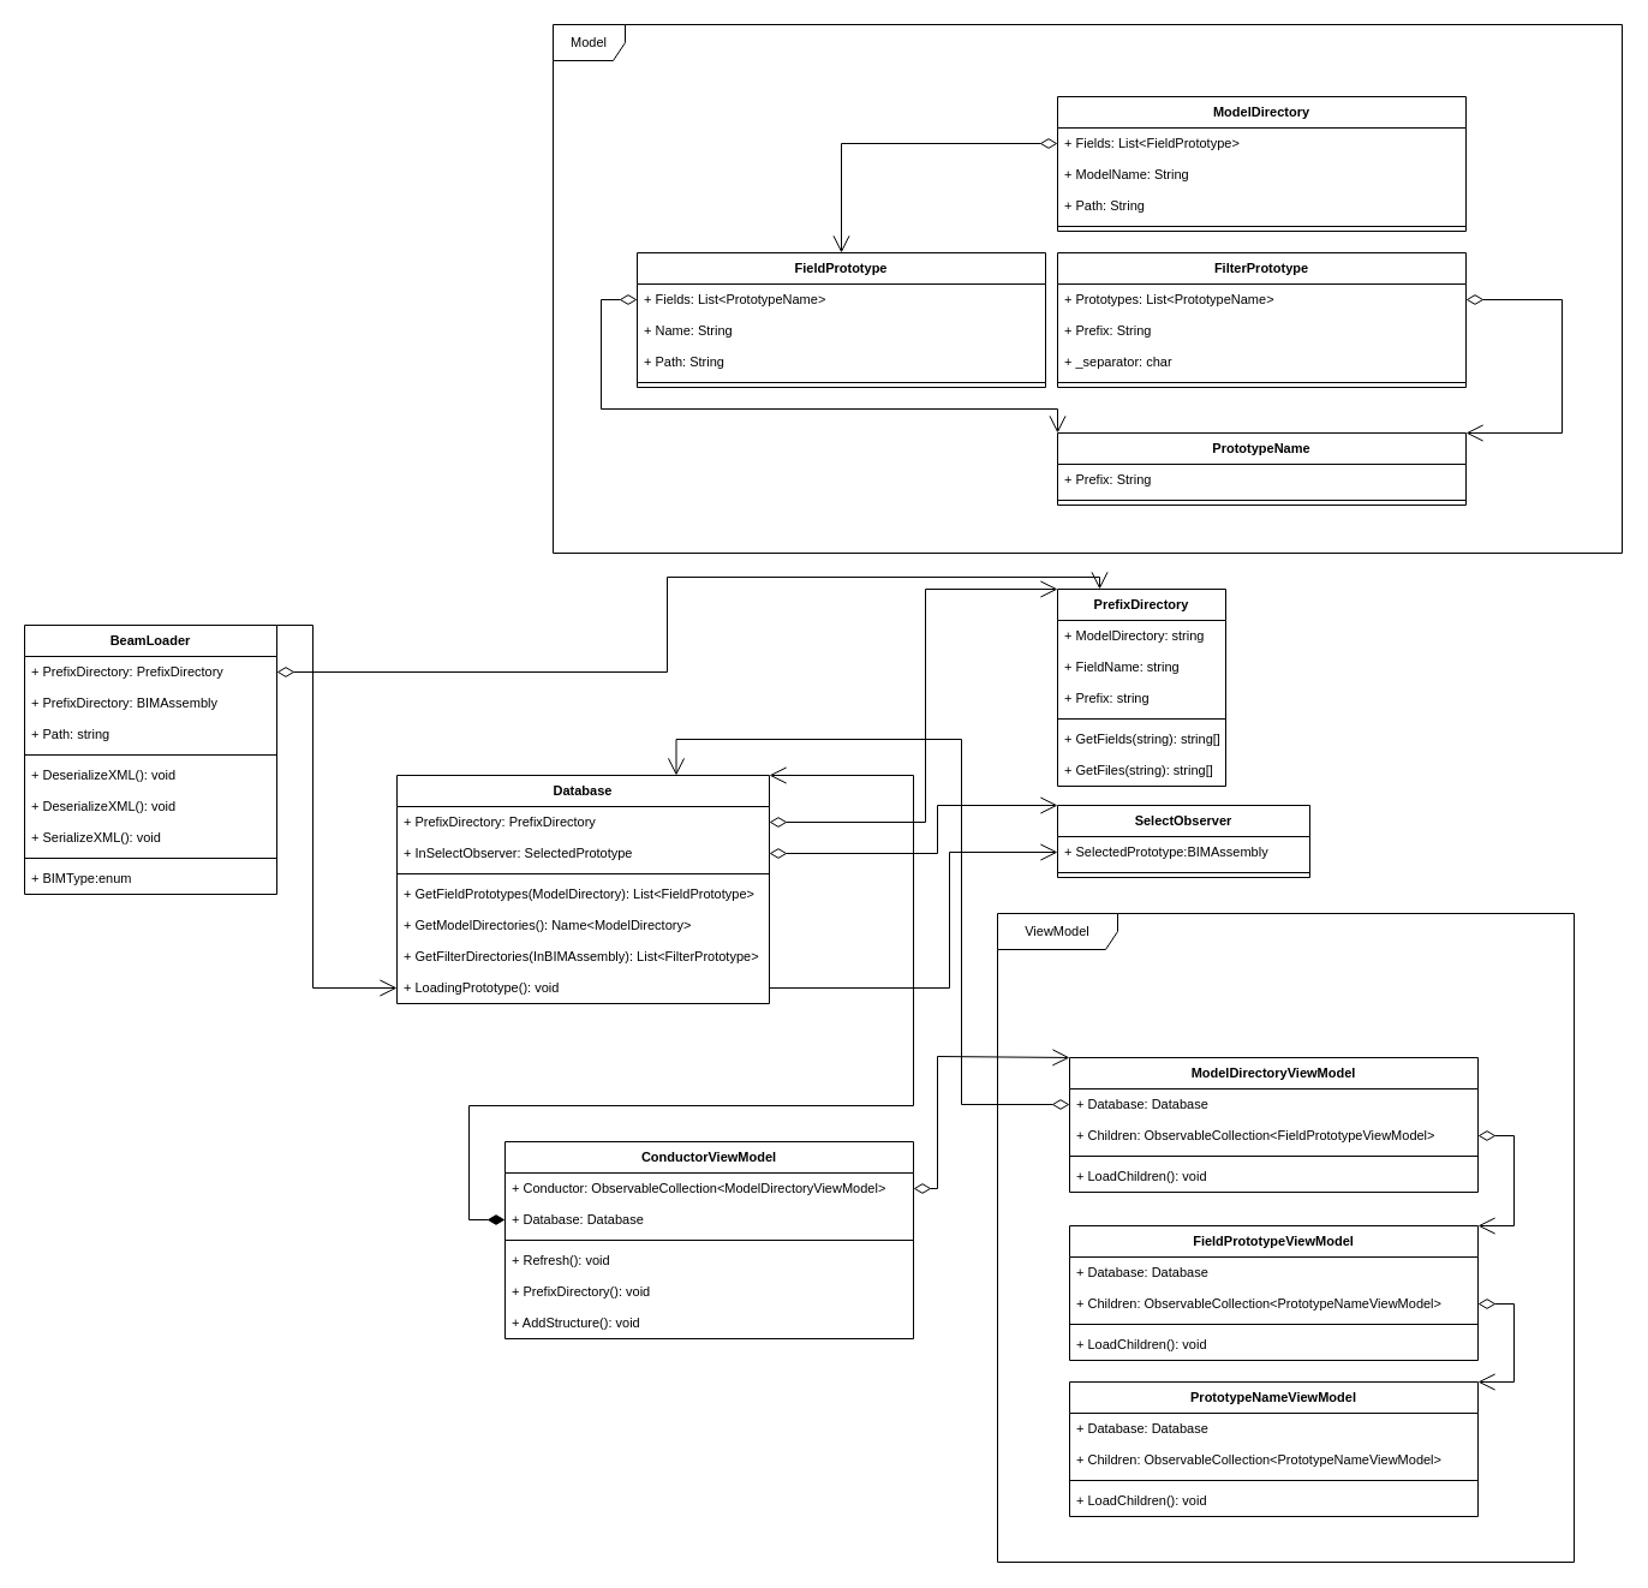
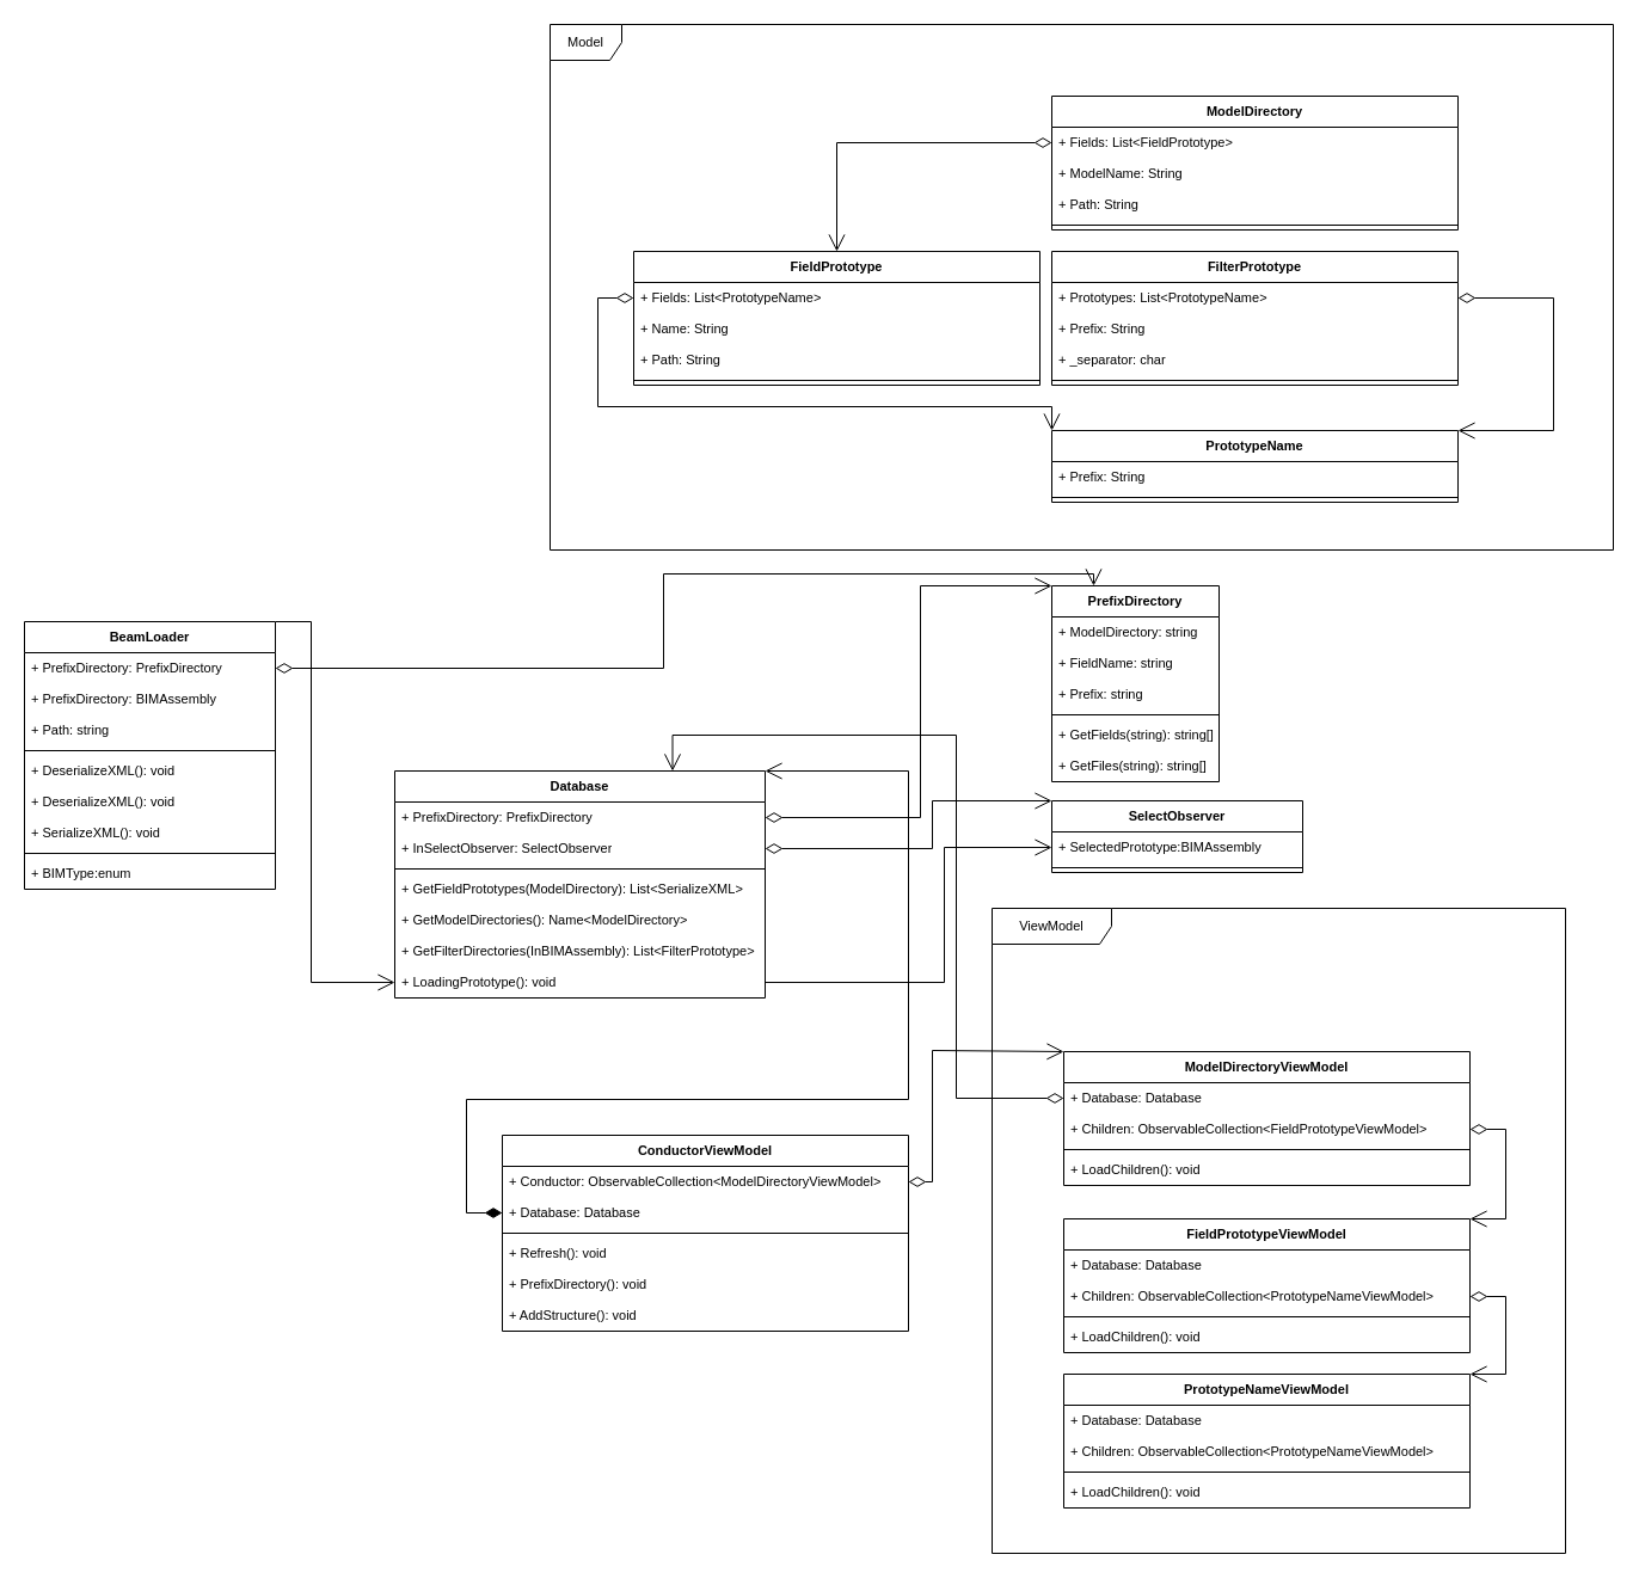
- <mxCell id="21" value="+ InSelectObserver:&amp;nbsp;SelectedPrototype" style="text;strokeColor=none;fillColor=none;align=left;verticalAlign=top;spacingLeft=4;spacingRight=4;overflow=hidden;rotatable=0;points=[[0,0.5],[1,0.5]];portConstraint=eastwest;whiteSpace=wrap;html=1;fontSize=11;fontFamily=Helvetica;fontColor=default;" vertex="1" parent="19"><mxGeometry y="52" width="310" height="26" as="geometry" /></mxCell>
+ <mxCell id="21" value="+ InSelectObserver:&amp;nbsp;SelectObserver" style="text;strokeColor=none;fillColor=none;align=left;verticalAlign=top;spacingLeft=4;spacingRight=4;overflow=hidden;rotatable=0;points=[[0,0.5],[1,0.5]];portConstraint=eastwest;whiteSpace=wrap;html=1;fontSize=11;fontFamily=Helvetica;fontColor=default;" vertex="1" parent="19"><mxGeometry y="52" width="310" height="26" as="geometry" /></mxCell>
- <mxCell id="23" value="+ GetFieldPrototypes(ModelDirectory): List&amp;lt;FieldPrototype&amp;gt;" style="text;strokeColor=none;fillColor=none;align=left;verticalAlign=top;spacingLeft=4;spacingRight=4;overflow=hidden;rotatable=0;points=[[0,0.5],[1,0.5]];portConstraint=eastwest;whiteSpace=wrap;html=1;fontSize=11;fontFamily=Helvetica;fontColor=default;" vertex="1" parent="19"><mxGeometry y="86" width="310" height="26" as="geometry" /></mxCell>
+ <mxCell id="23" value="+ GetFieldPrototypes(ModelDirectory): List&amp;lt;SerializeXML&amp;gt;" style="text;strokeColor=none;fillColor=none;align=left;verticalAlign=top;spacingLeft=4;spacingRight=4;overflow=hidden;rotatable=0;points=[[0,0.5],[1,0.5]];portConstraint=eastwest;whiteSpace=wrap;html=1;fontSize=11;fontFamily=Helvetica;fontColor=default;" vertex="1" parent="19"><mxGeometry y="86" width="310" height="26" as="geometry" /></mxCell>
